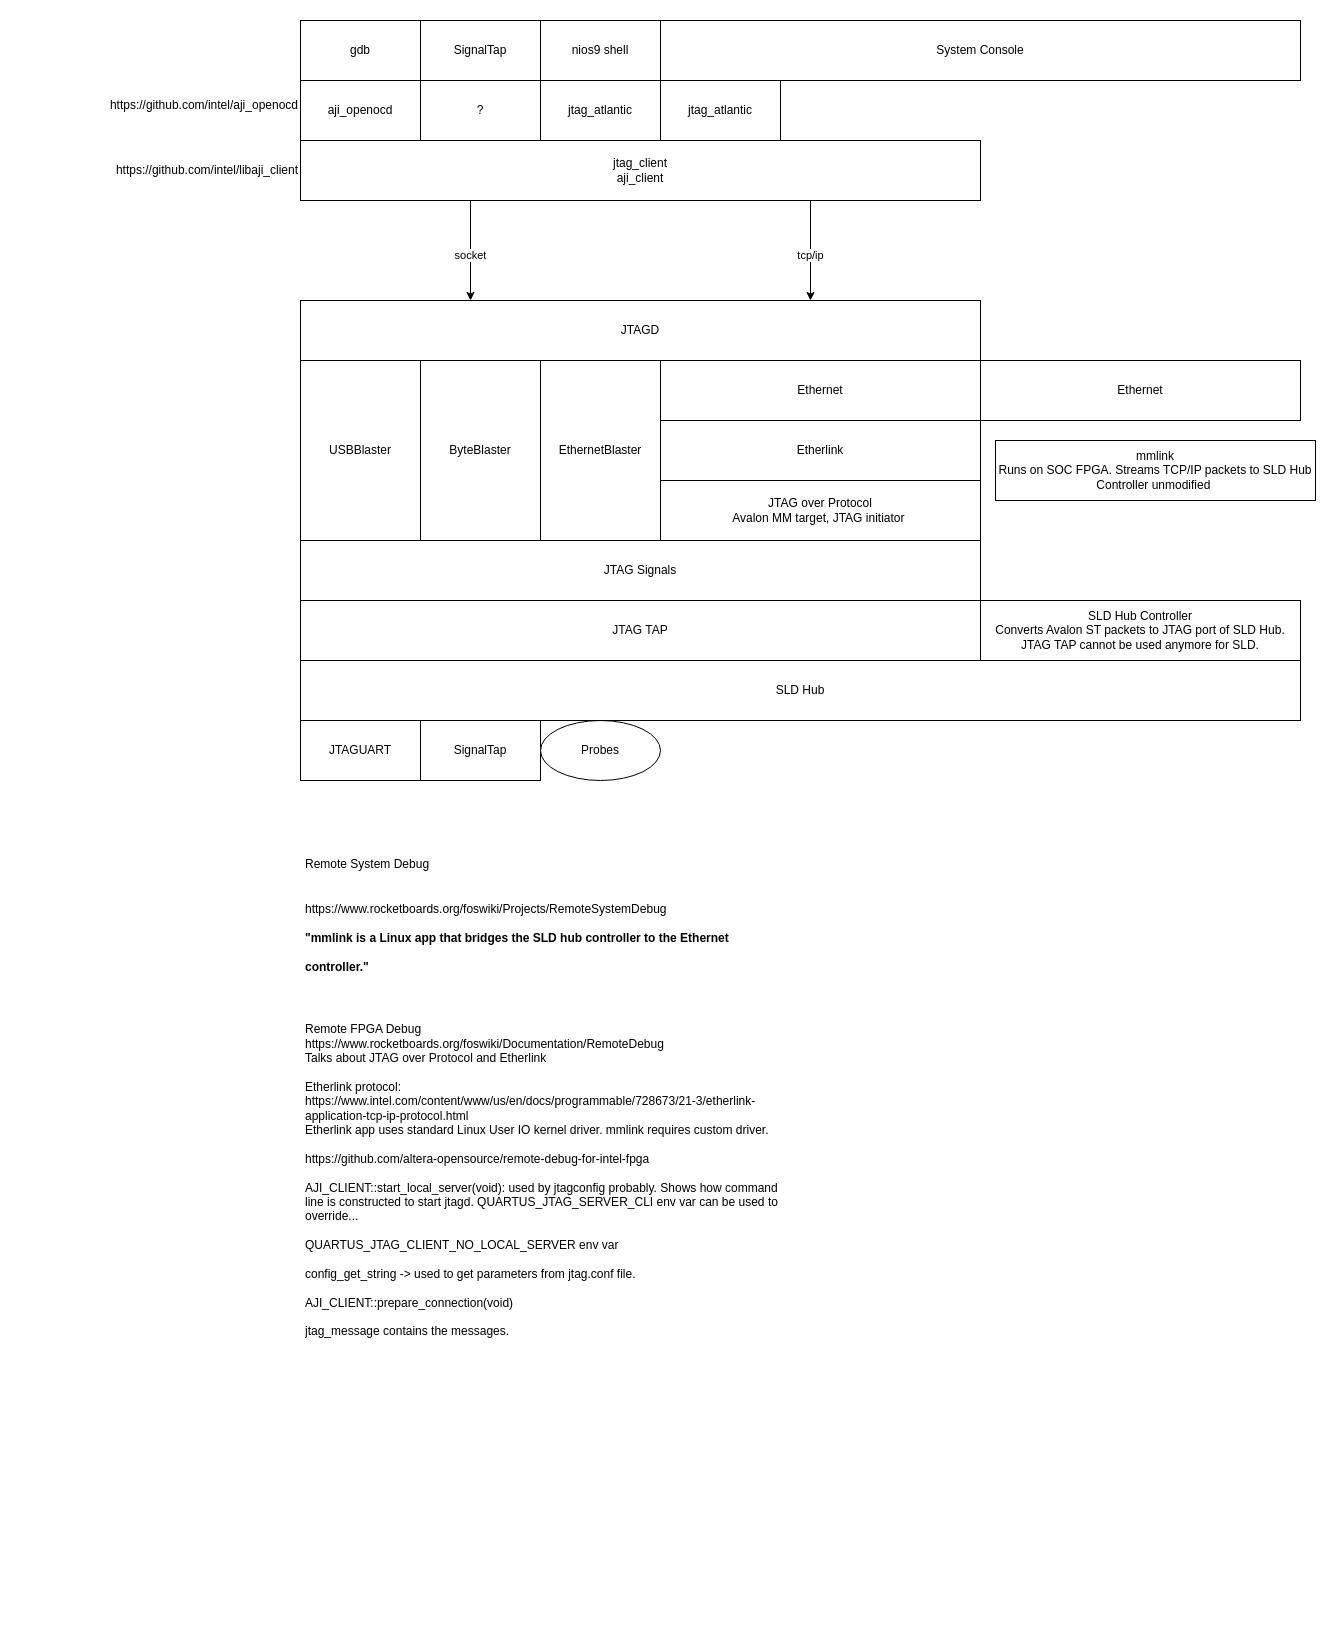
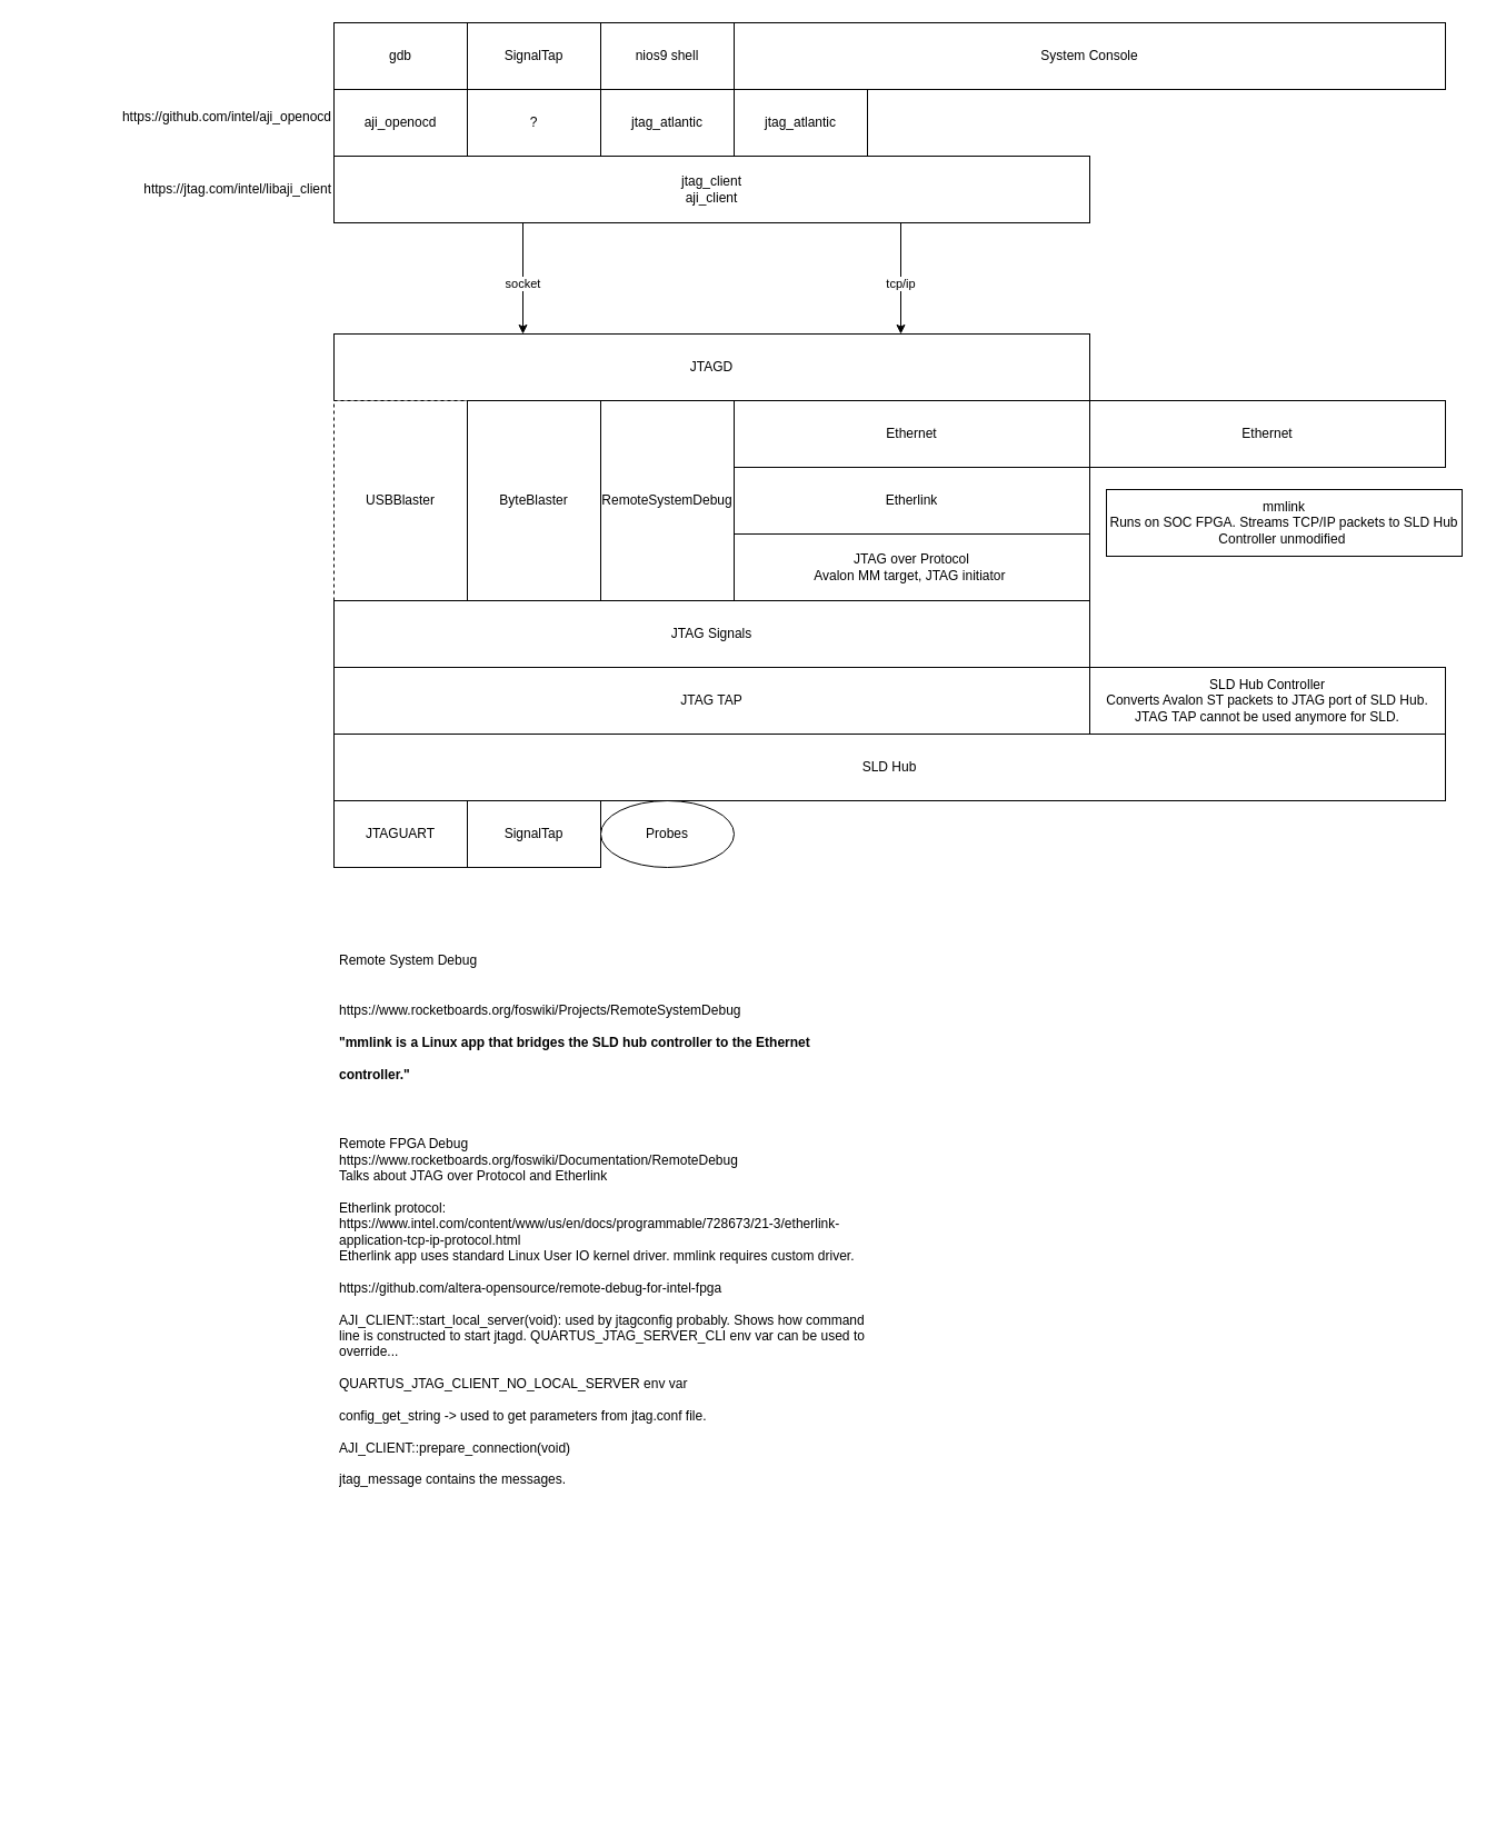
- <mxCell id="5" value="https://github.com/intel/libaji_client" style="text;html=1;strokeColor=none;fillColor=none;align=right;verticalAlign=middle;whiteSpace=wrap;rounded=0;" parent="1" vertex="1"><mxGeometry x="20" y="155" width="280" height="30" as="geometry" /></mxCell>
+ <mxCell id="5" value="https://jtag.com/intel/libaji_client" style="text;html=1;strokeColor=none;fillColor=none;align=right;verticalAlign=middle;whiteSpace=wrap;rounded=0;" parent="1" vertex="1"><mxGeometry x="20" y="155" width="280" height="30" as="geometry" /></mxCell>
- <mxCell id="12" value="USBBlaster" style="rounded=0;whiteSpace=wrap;html=1;" parent="1" vertex="1"><mxGeometry x="300" y="360" width="120" height="180" as="geometry" /></mxCell>
+ <mxCell id="12" value="USBBlaster" style="rounded=0;whiteSpace=wrap;html=1;dashed=1;" parent="1" vertex="1"><mxGeometry x="300" y="360" width="120" height="180" as="geometry" /></mxCell>
- <mxCell id="14" value="EthernetBlaster" style="rounded=0;whiteSpace=wrap;html=1;" parent="1" vertex="1"><mxGeometry x="540" y="360" width="120" height="180" as="geometry" /></mxCell>
+ <mxCell id="14" value="RemoteSystemDebug" style="rounded=0;whiteSpace=wrap;html=1;" parent="1" vertex="1"><mxGeometry x="540" y="360" width="120" height="180" as="geometry" /></mxCell>
